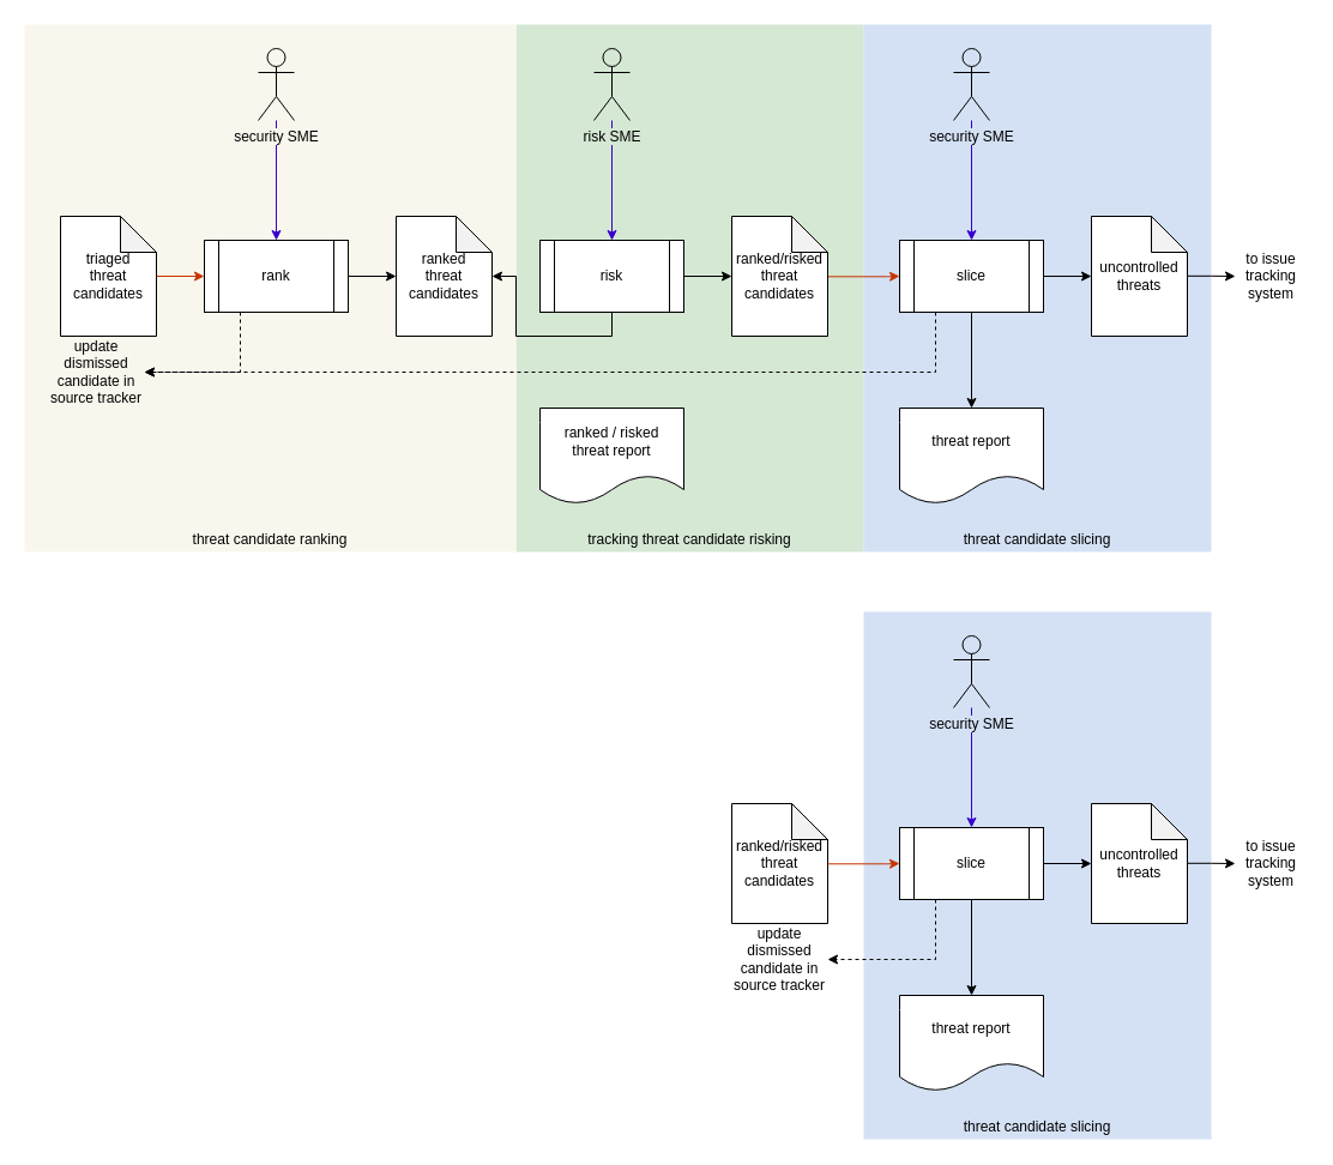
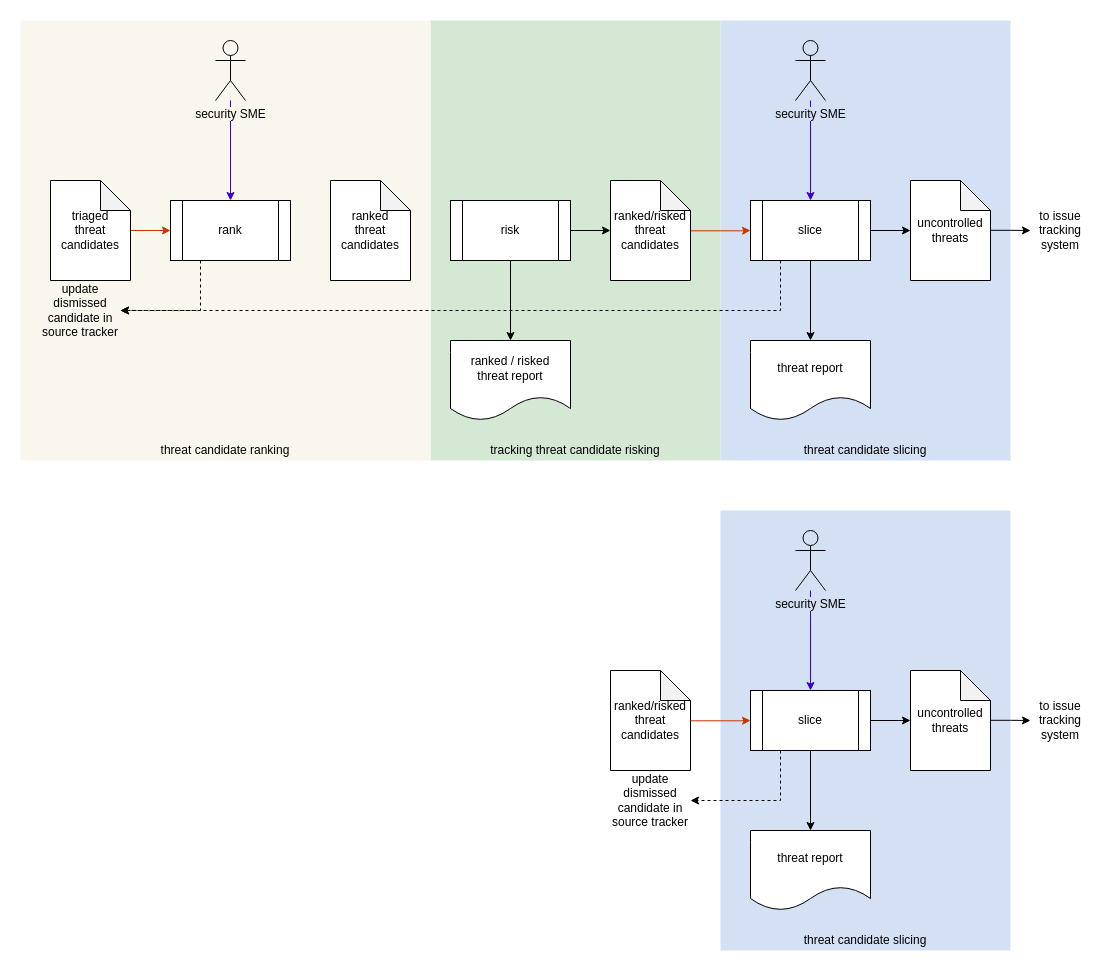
- <mxCell id="11" value="&lt;span style=&quot;background-color: rgb(213 , 232 , 212)&quot;&gt;risk SME&lt;/span&gt;" style="shape=umlActor;verticalLabelPosition=bottom;labelBackgroundColor=#ffffff;verticalAlign=top;html=1;outlineConnect=0;fillColor=#D5E8D4;" parent="1" vertex="1"><mxGeometry x="495" y="40" width="30" height="60" as="geometry" /></mxCell>
- <mxCell id="10" style="edgeStyle=orthogonalEdgeStyle;rounded=0;orthogonalLoop=1;jettySize=auto;html=1;entryX=0.5;entryY=0;entryDx=0;entryDy=0;fillColor=#6a00ff;strokeColor=#3700CC;" parent="1" source="11" target="16" edge="1"><mxGeometry relative="1" as="geometry" /></mxCell>
- <mxCell id="7" style="edgeStyle=orthogonalEdgeStyle;rounded=0;orthogonalLoop=1;jettySize=auto;html=1;entryX=0;entryY=0.5;entryDx=0;entryDy=0;entryPerimeter=0;" parent="1" source="9" target="14" edge="1"><mxGeometry relative="1" as="geometry" /></mxCell>
- <mxCell id="8" style="edgeStyle=orthogonalEdgeStyle;rounded=0;orthogonalLoop=1;jettySize=auto;html=1;exitX=0.5;exitY=1;exitDx=0;exitDy=0;" parent="1" source="16" target="14" edge="1"><mxGeometry relative="1" as="geometry" /></mxCell>
+ <mxCell id="8" style="edgeStyle=orthogonalEdgeStyle;rounded=0;orthogonalLoop=1;jettySize=auto;html=1;exitX=0.5;exitY=1;exitDx=0;exitDy=0;" parent="1" source="16" target="6" edge="1"><mxGeometry relative="1" as="geometry" /></mxCell>
